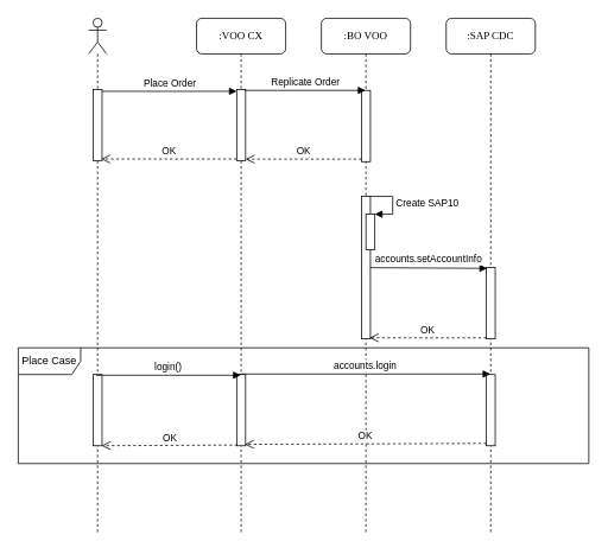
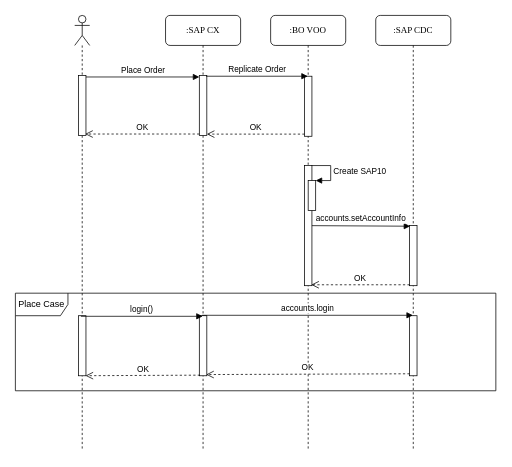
- <mxCell id="2" value=":VOO CX" style="shape=umlLifeline;perimeter=lifelinePerimeter;whiteSpace=wrap;html=1;container=1;collapsible=0;recursiveResize=0;outlineConnect=0;rounded=1;shadow=0;comic=0;labelBackgroundColor=none;strokeWidth=1;fontFamily=Verdana;fontSize=12;align=center;" parent="1" vertex="1"><mxGeometry x="220" y="20" width="100" height="580" as="geometry" /></mxCell>
+ <mxCell id="2" value=":SAP CX" style="shape=umlLifeline;perimeter=lifelinePerimeter;whiteSpace=wrap;html=1;container=1;collapsible=0;recursiveResize=0;outlineConnect=0;rounded=1;shadow=0;comic=0;labelBackgroundColor=none;strokeWidth=1;fontFamily=Verdana;fontSize=12;align=center;" parent="1" vertex="1"><mxGeometry x="220" y="20" width="100" height="580" as="geometry" /></mxCell>
